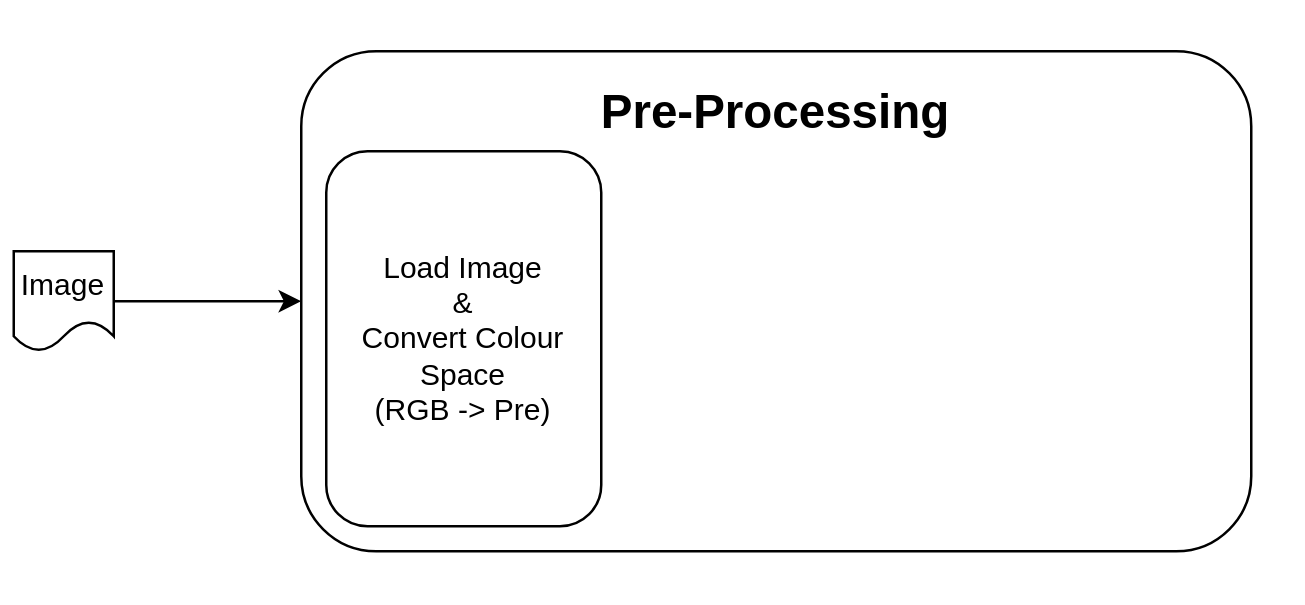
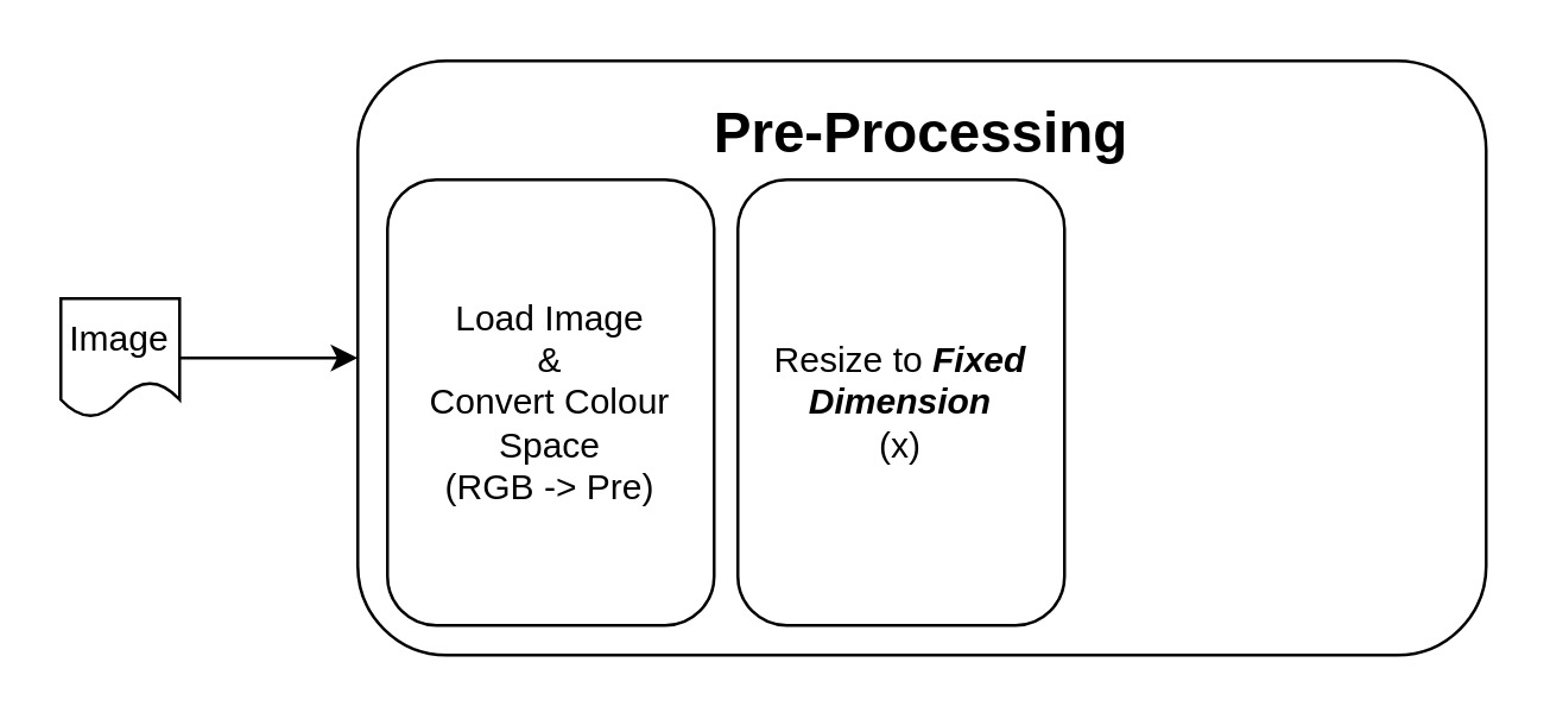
- <mxCell id="4" value="Image" style="shape=document;whiteSpace=wrap;html=1;boundedLbl=1;" vertex="1" parent="1"><mxGeometry x="5" y="100" width="40" height="40" as="geometry" /></mxCell>
+ <mxCell id="4" value="Image" style="shape=document;whiteSpace=wrap;html=1;boundedLbl=1;" vertex="1" parent="1"><mxGeometry x="20" y="100" width="40" height="40" as="geometry" /></mxCell>
+ <mxCell id="7" value="Resize to &lt;b style=&quot;font-style: italic&quot;&gt;Fixed Dimension&lt;/b&gt;&lt;br&gt;(x)" style="rounded=1;whiteSpace=wrap;html=1;" vertex="1" parent="1"><mxGeometry x="248" y="60" width="110" height="150" as="geometry" /></mxCell>
